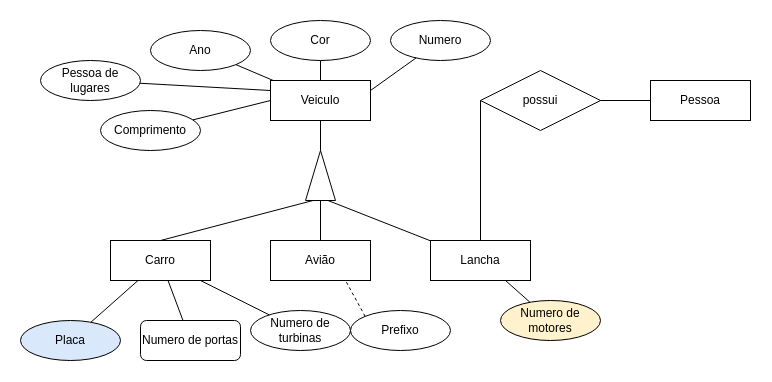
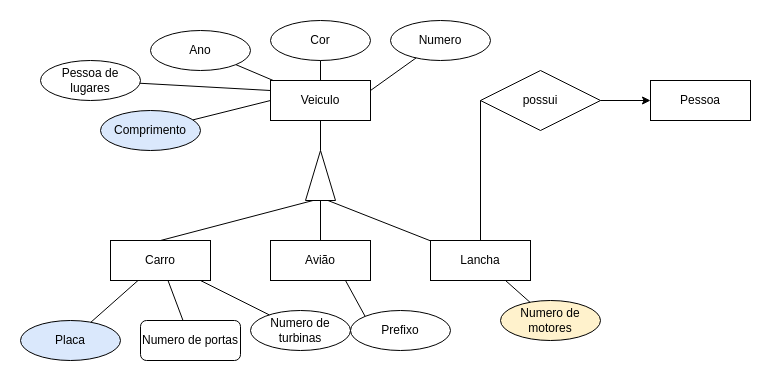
- <mxCell id="34" value="" style="endArrow=none;html=1;rounded=0;" parent="1" source="26" target="27" edge="1"><mxGeometry relative="1" as="geometry"><mxPoint x="190" y="270" as="sourcePoint" /><mxPoint x="342.5" y="230" as="targetPoint" /></mxGeometry></mxCell>
+ <mxCell id="34" value="" style="endArrow=classic;html=1;rounded=0;" parent="1" source="26" target="27" edge="1"><mxGeometry relative="1" as="geometry"><mxPoint x="190" y="270" as="sourcePoint" /><mxPoint x="342.5" y="230" as="targetPoint" /></mxGeometry></mxCell>
- <mxCell id="9" value="Comprimento" style="ellipse;whiteSpace=wrap;html=1;align=center;" parent="1" vertex="1"><mxGeometry x="100" y="110" width="100" height="40" as="geometry" /></mxCell>
+ <mxCell id="9" value="Comprimento" style="ellipse;whiteSpace=wrap;html=1;align=center;fillColor=#dae8fc;" parent="1" vertex="1"><mxGeometry x="100" y="110" width="100" height="40" as="geometry" /></mxCell>
- <mxCell id="23" value="" style="endArrow=none;html=1;rounded=0;entryX=0.75;entryY=1;entryDx=0;entryDy=0;endFill=0;exitX=0;exitY=0;exitDx=0;exitDy=0;dashed=1;" parent="1" source="19" target="5" edge="1"><mxGeometry relative="1" as="geometry"><mxPoint x="240" y="130" as="sourcePoint" /><mxPoint x="300" y="130" as="targetPoint" /></mxGeometry></mxCell>
+ <mxCell id="23" value="" style="endArrow=none;html=1;rounded=0;entryX=0.75;entryY=1;entryDx=0;entryDy=0;endFill=0;exitX=0;exitY=0;exitDx=0;exitDy=0;" parent="1" source="19" target="5" edge="1"><mxGeometry relative="1" as="geometry"><mxPoint x="240" y="130" as="sourcePoint" /><mxPoint x="300" y="130" as="targetPoint" /></mxGeometry></mxCell>
